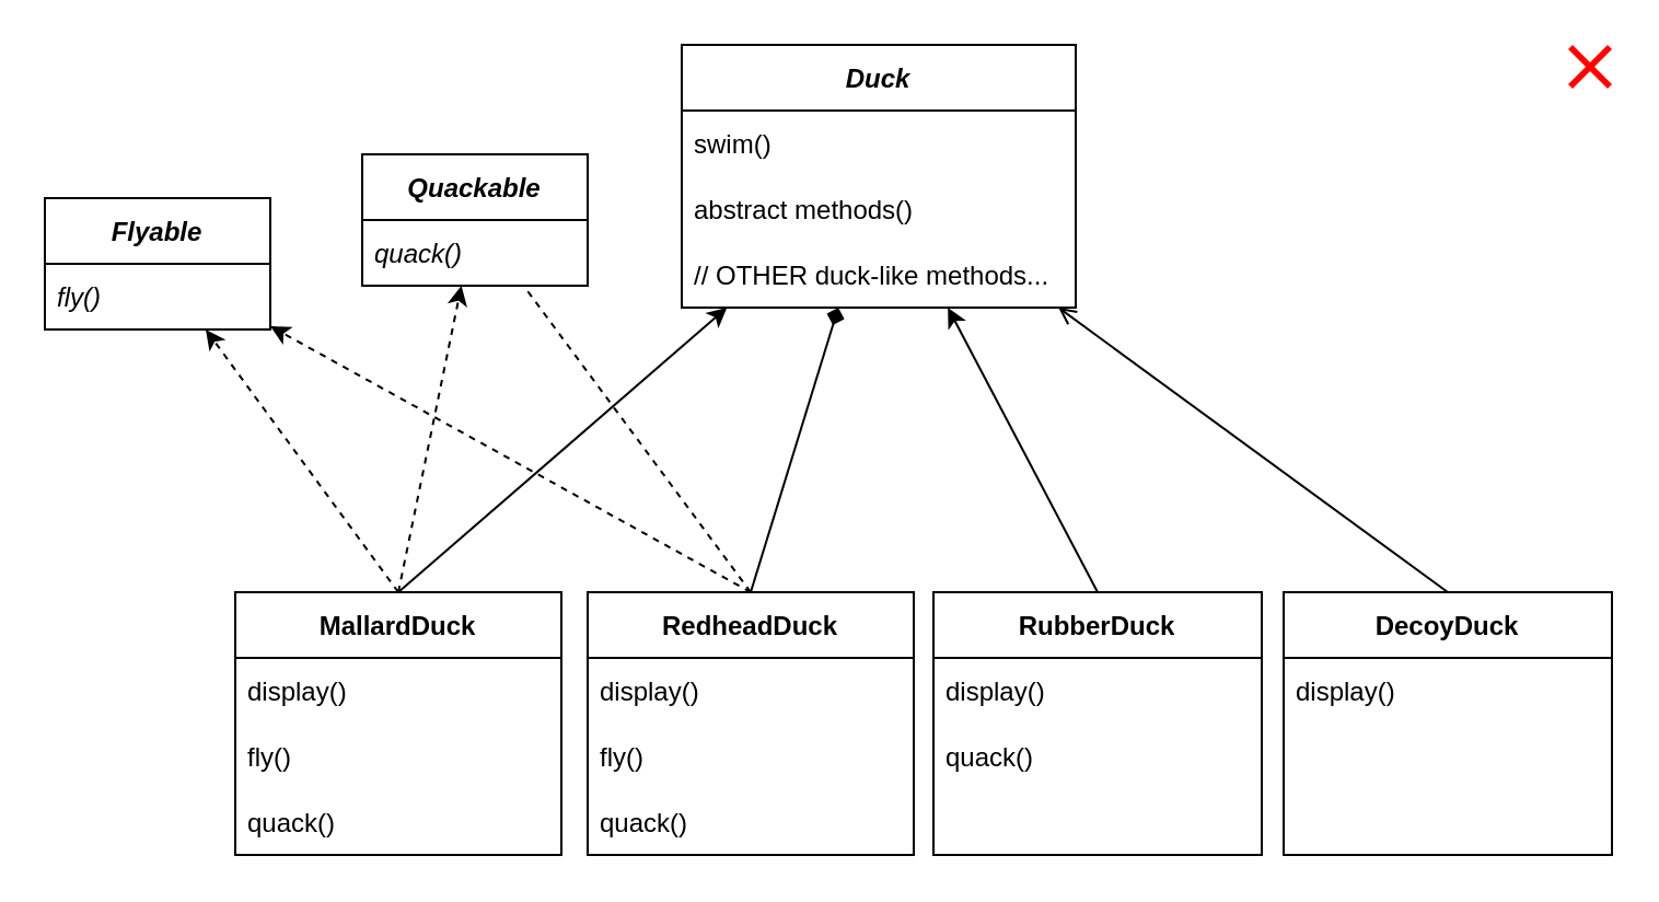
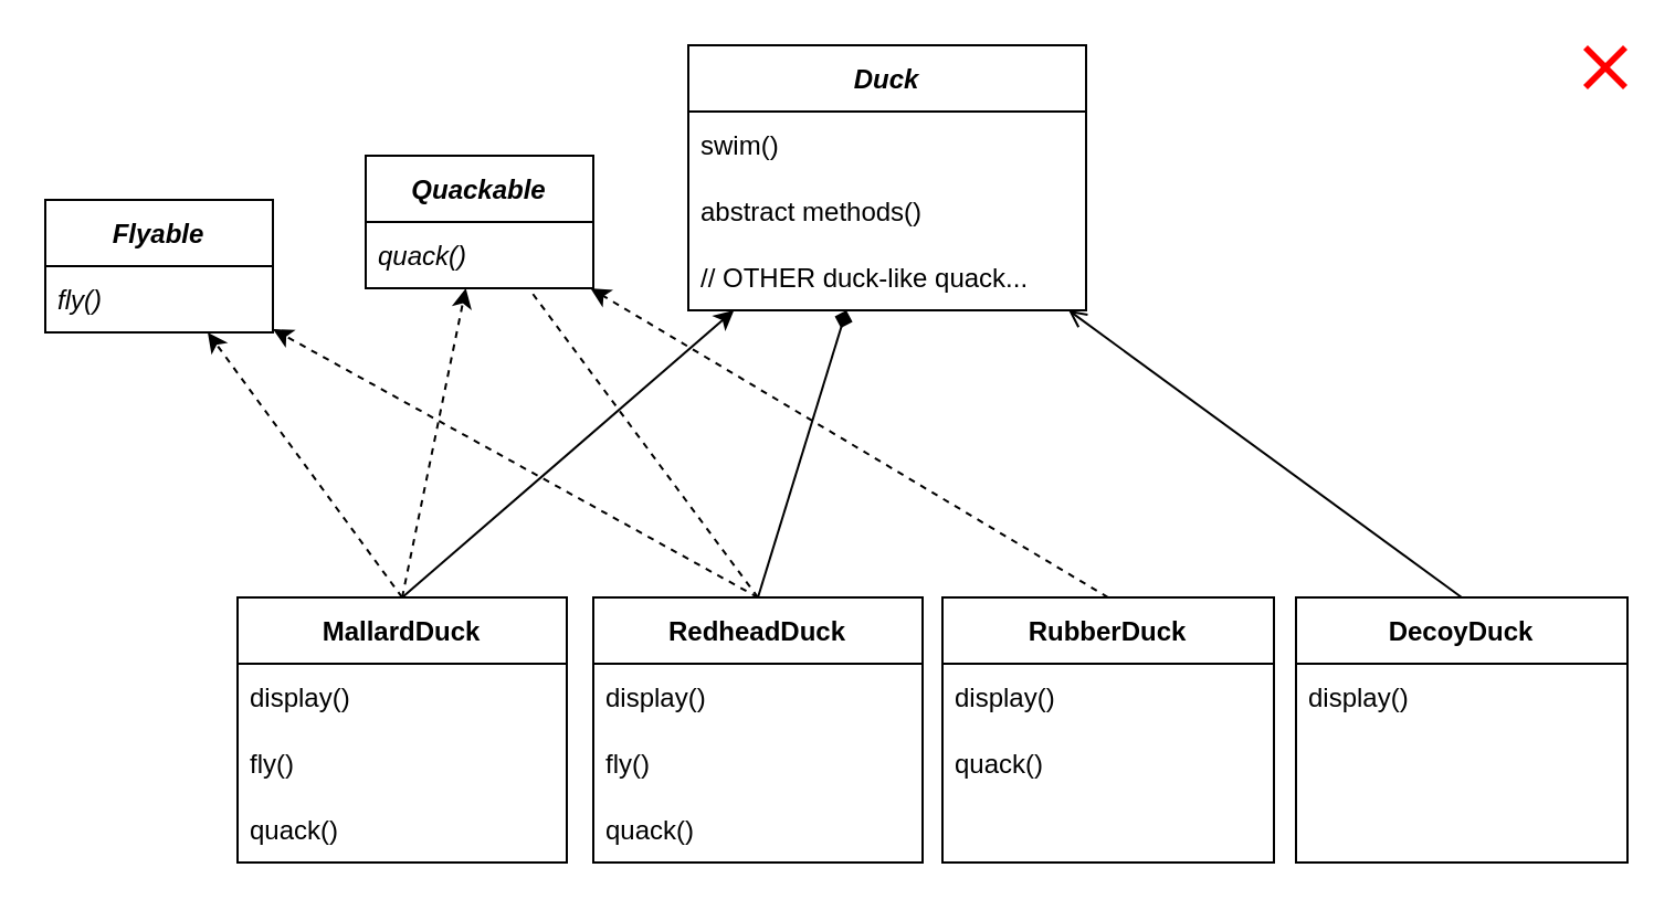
- <mxCell id="5" value="// OTHER duck-like methods..." style="text;strokeColor=none;fillColor=none;align=left;verticalAlign=middle;spacingLeft=4;spacingRight=4;overflow=hidden;points=[[0,0.5],[1,0.5]];portConstraint=eastwest;rotatable=0;" parent="2" vertex="1"><mxGeometry y="90" width="180" height="30" as="geometry" /></mxCell>
+ <mxCell id="5" value="// OTHER duck-like quack..." style="text;strokeColor=none;fillColor=none;align=left;verticalAlign=middle;spacingLeft=4;spacingRight=4;overflow=hidden;points=[[0,0.5],[1,0.5]];portConstraint=eastwest;rotatable=0;" parent="2" vertex="1"><mxGeometry y="90" width="180" height="30" as="geometry" /></mxCell>
- <mxCell id="20" value="" style="endArrow=classic;html=1;rounded=0;exitX=0.5;exitY=0;exitDx=0;exitDy=0;" parent="1" source="16" target="2" edge="1"><mxGeometry width="50" height="50" relative="1" as="geometry"><mxPoint x="261" y="280" as="sourcePoint" /><mxPoint x="326.625" y="210" as="targetPoint" /></mxGeometry></mxCell>
+ <mxCell id="32" value="" style="endArrow=classic;html=1;rounded=0;exitX=0.5;exitY=0;exitDx=0;exitDy=0;dashed=1;" parent="1" source="16" target="26" edge="1"><mxGeometry width="50" height="50" relative="1" as="geometry"><mxPoint x="191.5" y="280" as="sourcePoint" /><mxPoint x="220.324" y="140" as="targetPoint" /></mxGeometry></mxCell>
